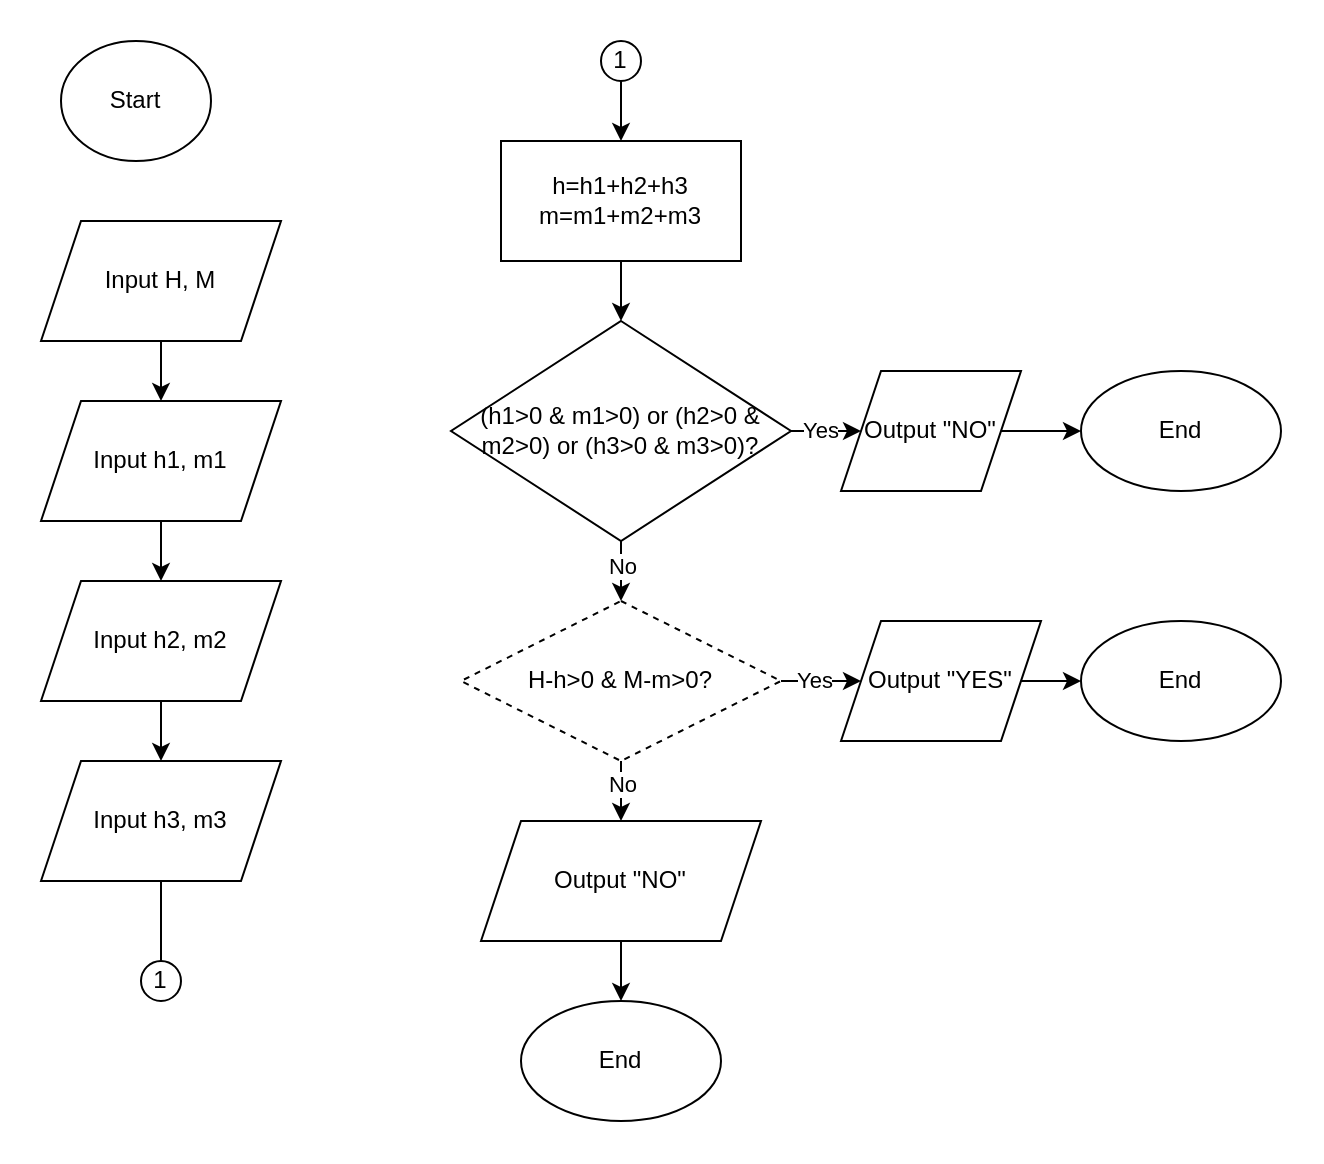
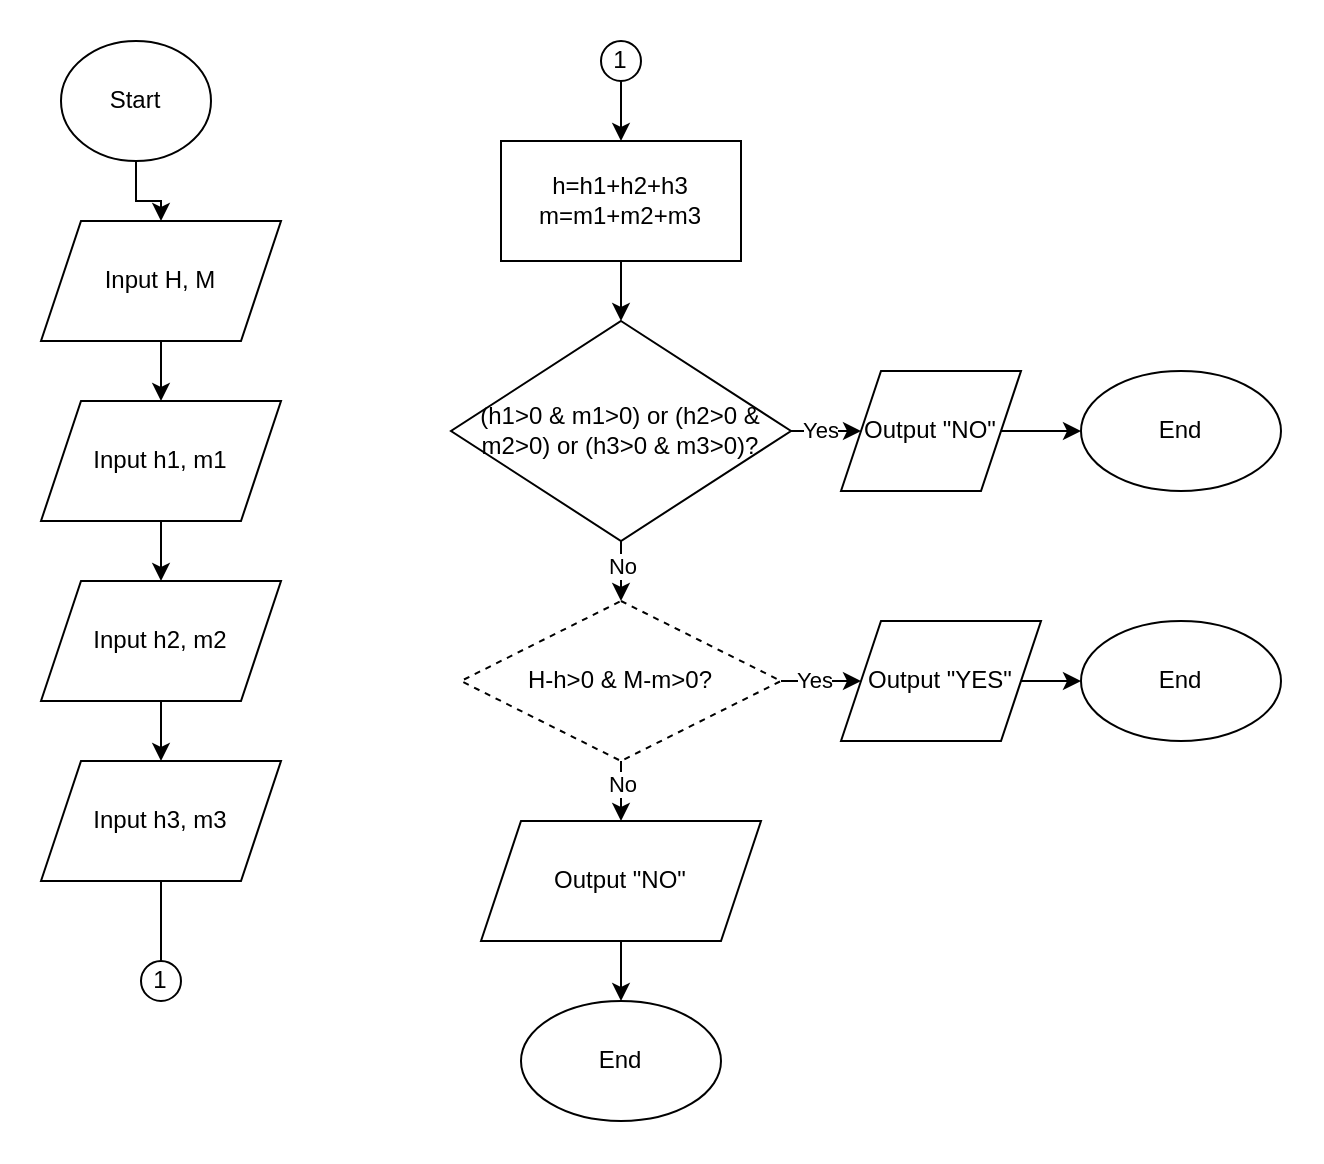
+ <mxCell id="2" style="edgeStyle=orthogonalEdgeStyle;rounded=0;orthogonalLoop=1;jettySize=auto;html=1;entryX=0.5;entryY=0;entryDx=0;entryDy=0;" edge="1" parent="1" source="3" target="5"><mxGeometry relative="1" as="geometry" /></mxCell>
